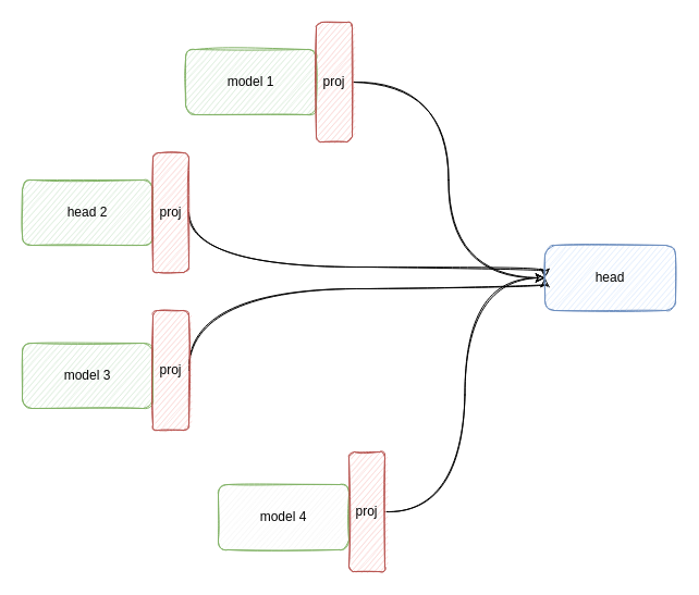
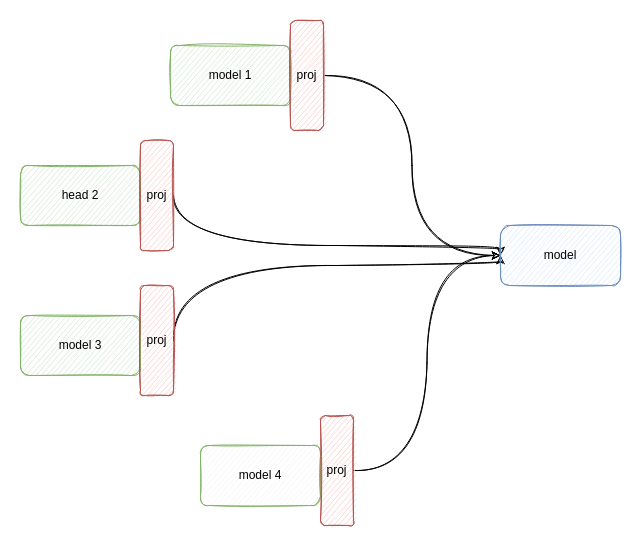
- <mxCell id="14" value="&lt;span&gt;head&lt;/span&gt;" style="rounded=1;whiteSpace=wrap;html=1;sketch=1;fillColor=#dae8fc;strokeColor=#6c8ebf;" vertex="1" parent="1"><mxGeometry x="500" y="225" width="120" height="60" as="geometry" /></mxCell>
+ <mxCell id="14" value="&lt;span&gt;model&lt;/span&gt;" style="rounded=1;whiteSpace=wrap;html=1;sketch=1;fillColor=#dae8fc;strokeColor=#6c8ebf;" vertex="1" parent="1"><mxGeometry x="500" y="225" width="120" height="60" as="geometry" /></mxCell>
